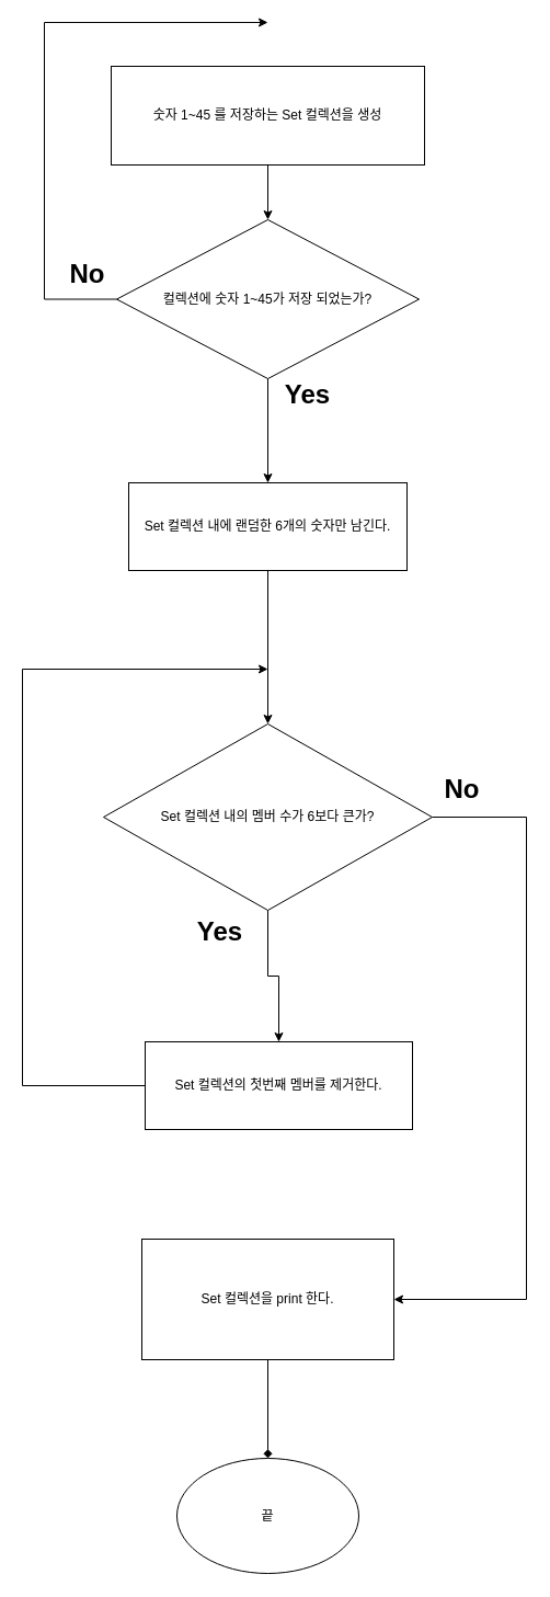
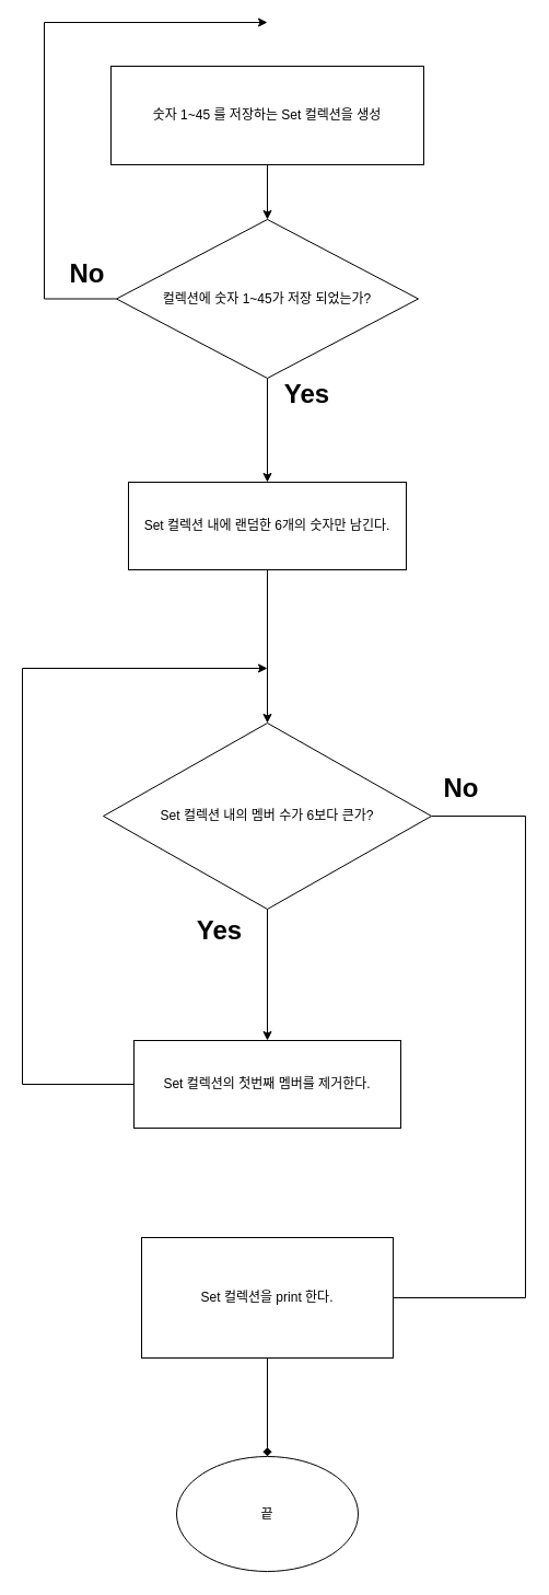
- <mxCell id="10" value="Set 컬렉션의 첫번째 멤버를 제거한다." style="whiteSpace=wrap;html=1;" parent="1" vertex="1"><mxGeometry x="132" y="950" width="244" height="80" as="geometry" /></mxCell>
+ <mxCell id="10" value="Set 컬렉션의 첫번째 멤버를 제거한다." style="whiteSpace=wrap;html=1;" parent="1" vertex="1"><mxGeometry x="122" y="950" width="244" height="80" as="geometry" /></mxCell>
- <mxCell id="7" style="edgeStyle=orthogonalEdgeStyle;rounded=0;orthogonalLoop=1;jettySize=auto;html=1;exitX=1;exitY=0.5;exitDx=0;exitDy=0;entryX=1;entryY=0.5;entryDx=0;entryDy=0;" parent="1" source="8" target="13" edge="1"><mxGeometry relative="1" as="geometry"><mxPoint x="510" y="1240" as="targetPoint" /><Array as="points"><mxPoint x="480" y="745" /><mxPoint x="480" y="1185" /></Array></mxGeometry></mxCell>
+ <mxCell id="7" style="edgeStyle=orthogonalEdgeStyle;rounded=0;orthogonalLoop=1;jettySize=auto;html=1;exitX=1;exitY=0.5;exitDx=0;exitDy=0;entryX=1;entryY=0.5;entryDx=0;entryDy=0;endArrow=none;" parent="1" source="8" target="13" edge="1"><mxGeometry relative="1" as="geometry"><mxPoint x="510" y="1240" as="targetPoint" /><Array as="points"><mxPoint x="480" y="745" /><mxPoint x="480" y="1185" /></Array></mxGeometry></mxCell>
